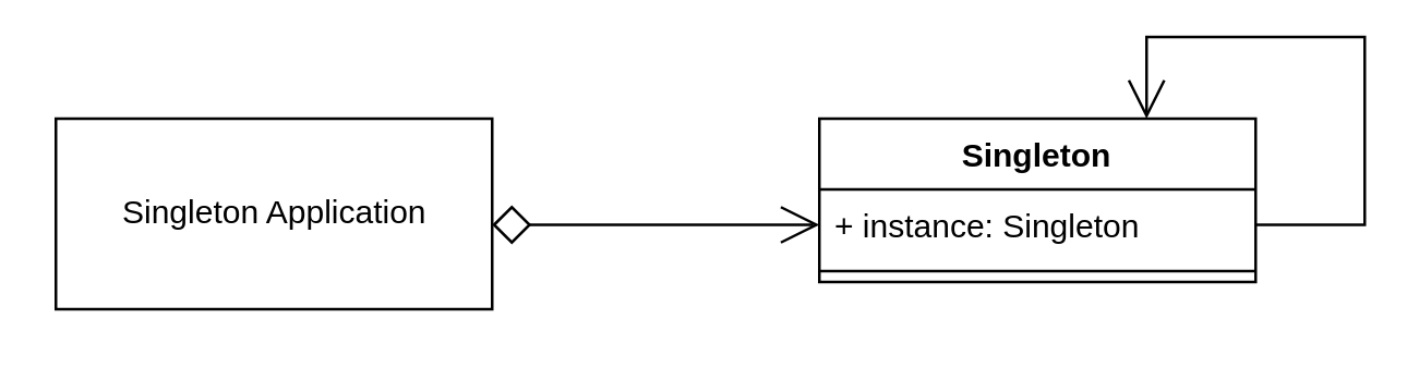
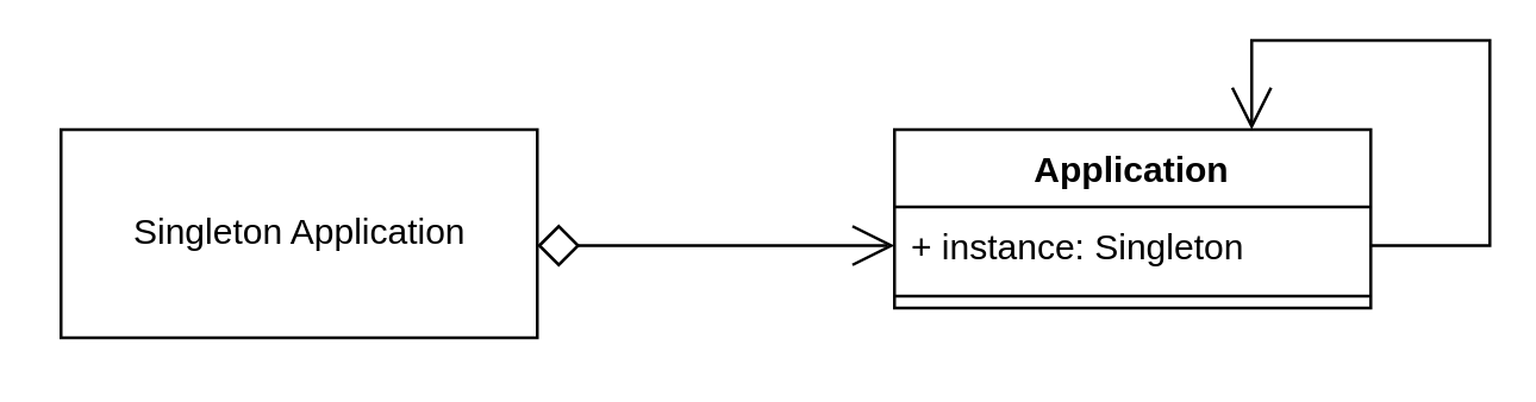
- <mxCell id="3" value="Singleton" style="swimlane;fontStyle=1;align=center;verticalAlign=top;childLayout=stackLayout;horizontal=1;startSize=26;horizontalStack=0;resizeParent=1;resizeParentMax=0;resizeLast=0;collapsible=1;marginBottom=0;" vertex="1" parent="1"><mxGeometry x="300" y="20" width="160" height="60" as="geometry" /></mxCell>
+ <mxCell id="3" value="Application" style="swimlane;fontStyle=1;align=center;verticalAlign=top;childLayout=stackLayout;horizontal=1;startSize=26;horizontalStack=0;resizeParent=1;resizeParentMax=0;resizeLast=0;collapsible=1;marginBottom=0;" vertex="1" parent="1"><mxGeometry x="300" y="20" width="160" height="60" as="geometry" /></mxCell>
